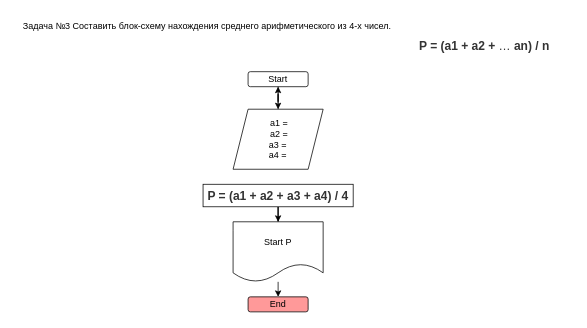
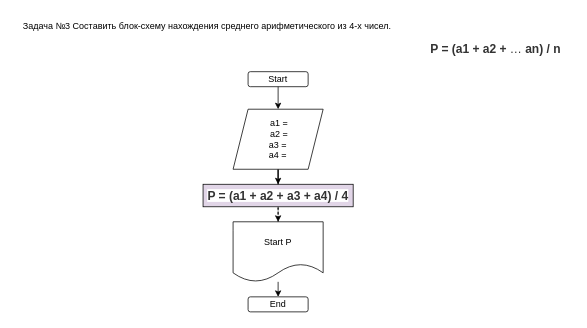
- <mxCell id="9" value="&lt;b style=&quot;color: rgb(51, 51, 51); font-family: &amp;quot;YS Text&amp;quot;, Arial, Helvetica, &amp;quot;Arial Unicode MS&amp;quot;, sans-serif; font-size: 16px; text-align: start; background-color: rgb(255, 255, 255);&quot;&gt;P = (a1 + a2 +&lt;/b&gt;&lt;span style=&quot;color: rgb(51, 51, 51); font-family: &amp;quot;YS Text&amp;quot;, Arial, Helvetica, &amp;quot;Arial Unicode MS&amp;quot;, sans-serif; font-size: 16px; text-align: start; background-color: rgb(255, 255, 255);&quot;&gt;&amp;nbsp;…&amp;nbsp;&lt;/span&gt;&lt;b style=&quot;color: rgb(51, 51, 51); font-family: &amp;quot;YS Text&amp;quot;, Arial, Helvetica, &amp;quot;Arial Unicode MS&amp;quot;, sans-serif; font-size: 16px; text-align: start; background-color: rgb(255, 255, 255);&quot;&gt;an) / n&lt;/b&gt;" style="text;html=1;strokeColor=none;fillColor=none;align=center;verticalAlign=middle;whiteSpace=wrap;rounded=0;" vertex="1" parent="1"><mxGeometry x="530" y="45" width="230" height="30" as="geometry" /></mxCell>
+ <mxCell id="9" value="&lt;b style=&quot;color: rgb(51, 51, 51); font-family: &amp;quot;YS Text&amp;quot;, Arial, Helvetica, &amp;quot;Arial Unicode MS&amp;quot;, sans-serif; font-size: 16px; text-align: start; background-color: rgb(255, 255, 255);&quot;&gt;P = (a1 + a2 +&lt;/b&gt;&lt;span style=&quot;color: rgb(51, 51, 51); font-family: &amp;quot;YS Text&amp;quot;, Arial, Helvetica, &amp;quot;Arial Unicode MS&amp;quot;, sans-serif; font-size: 16px; text-align: start; background-color: rgb(255, 255, 255);&quot;&gt;&amp;nbsp;…&amp;nbsp;&lt;/span&gt;&lt;b style=&quot;color: rgb(51, 51, 51); font-family: &amp;quot;YS Text&amp;quot;, Arial, Helvetica, &amp;quot;Arial Unicode MS&amp;quot;, sans-serif; font-size: 16px; text-align: start; background-color: rgb(255, 255, 255);&quot;&gt;an) / n&lt;/b&gt;" style="text;html=1;strokeColor=none;fillColor=none;align=center;verticalAlign=middle;whiteSpace=wrap;rounded=0;" vertex="1" parent="1"><mxGeometry x="545" y="50" width="230" height="30" as="geometry" /></mxCell>
- <mxCell id="7" value="" style="edgeStyle=orthogonalEdgeStyle;rounded=0;orthogonalLoop=1;jettySize=auto;html=1;" edge="1" parent="1" source="8" target="3"><mxGeometry relative="1" as="geometry" /></mxCell>
+ <mxCell id="7" value="" style="edgeStyle=orthogonalEdgeStyle;rounded=0;orthogonalLoop=1;jettySize=auto;html=1;" edge="1" parent="1" source="8" target="6"><mxGeometry relative="1" as="geometry" /></mxCell>
- <mxCell id="6" value="&lt;b style=&quot;color: rgb(51, 51, 51); font-family: &amp;quot;YS Text&amp;quot;, Arial, Helvetica, &amp;quot;Arial Unicode MS&amp;quot;, sans-serif; font-size: 16px; text-align: start; background-color: rgb(255, 255, 255);&quot;&gt;P = (a1 + a2 + a3 + a4&lt;/b&gt;&lt;b style=&quot;color: rgb(51, 51, 51); font-family: &amp;quot;YS Text&amp;quot;, Arial, Helvetica, &amp;quot;Arial Unicode MS&amp;quot;, sans-serif; font-size: 16px; text-align: start; background-color: rgb(255, 255, 255);&quot;&gt;) / 4&lt;/b&gt;" style="rounded=0;whiteSpace=wrap;html=1;fillColor=#FFFFFF;" vertex="1" parent="1"><mxGeometry x="270" y="245" width="200" height="30" as="geometry" /></mxCell>
+ <mxCell id="6" value="&lt;b style=&quot;color: rgb(51, 51, 51); font-family: &amp;quot;YS Text&amp;quot;, Arial, Helvetica, &amp;quot;Arial Unicode MS&amp;quot;, sans-serif; font-size: 16px; text-align: start; background-color: rgb(255, 255, 255);&quot;&gt;P = (a1 + a2 + a3 + a4&lt;/b&gt;&lt;b style=&quot;color: rgb(51, 51, 51); font-family: &amp;quot;YS Text&amp;quot;, Arial, Helvetica, &amp;quot;Arial Unicode MS&amp;quot;, sans-serif; font-size: 16px; text-align: start; background-color: rgb(255, 255, 255);&quot;&gt;) / 4&lt;/b&gt;" style="rounded=0;whiteSpace=wrap;html=1;fillColor=#e1d5e7;" vertex="1" parent="1"><mxGeometry x="270" y="245" width="200" height="30" as="geometry" /></mxCell>
- <mxCell id="5" value="" style="edgeStyle=orthogonalEdgeStyle;rounded=0;orthogonalLoop=1;jettySize=auto;html=1;" edge="1" parent="1" source="6" target="11"><mxGeometry relative="1" as="geometry" /></mxCell>
+ <mxCell id="5" value="" style="edgeStyle=orthogonalEdgeStyle;rounded=0;orthogonalLoop=1;jettySize=auto;html=1;dashed=1;" edge="1" parent="1" source="6" target="11"><mxGeometry relative="1" as="geometry" /></mxCell>
- <mxCell id="12" value="End" style="rounded=1;whiteSpace=wrap;html=1;fillColor=#FF9999;" vertex="1" parent="1"><mxGeometry x="330" y="395" width="80" height="20" as="geometry" /></mxCell>
+ <mxCell id="12" value="End" style="rounded=1;whiteSpace=wrap;html=1;fillColor=#ffffff;" vertex="1" parent="1"><mxGeometry x="330" y="395" width="80" height="20" as="geometry" /></mxCell>
